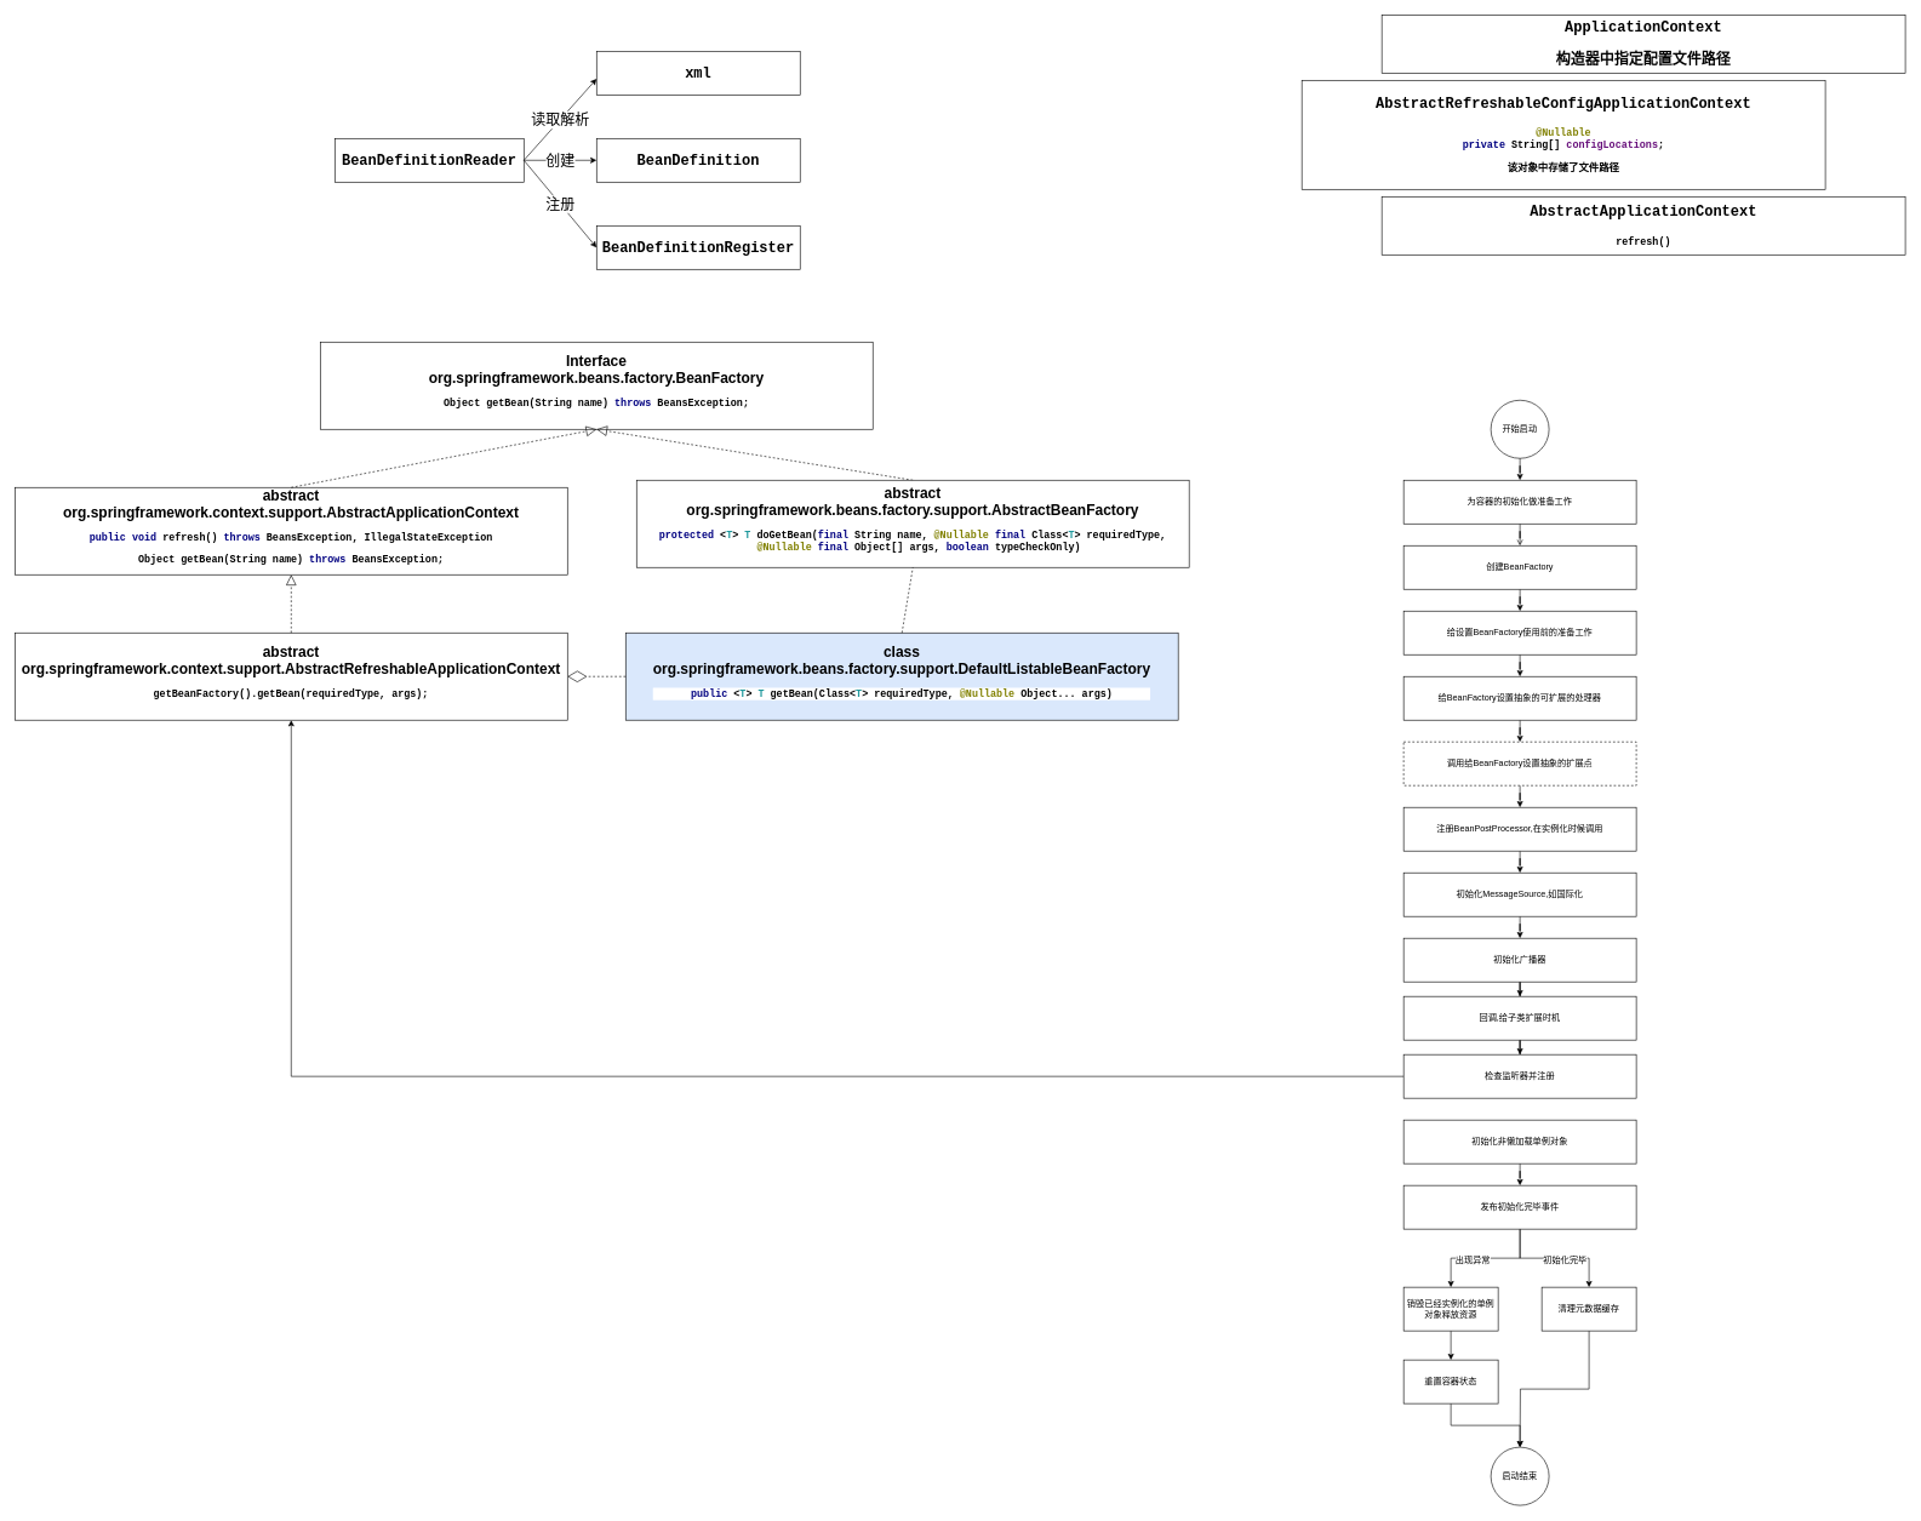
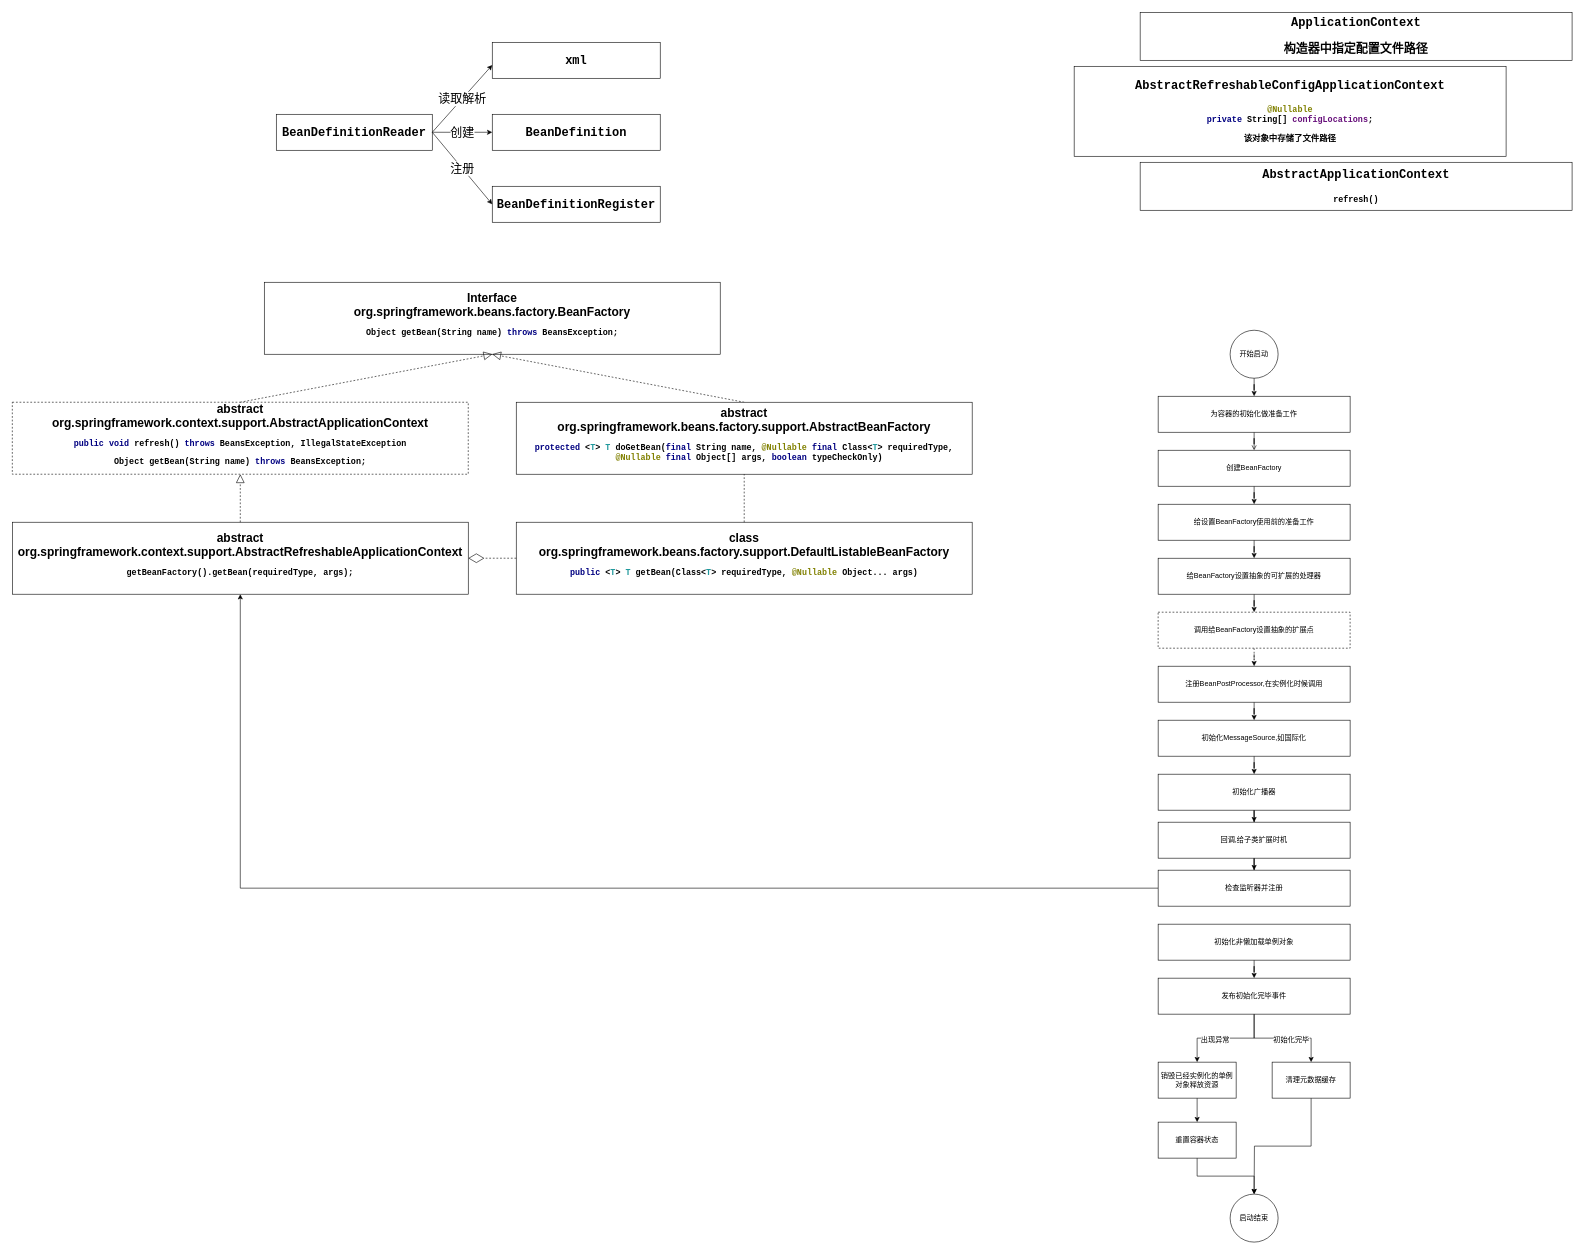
- <mxCell id="56" value="&lt;span style=&quot;white-space: normal&quot;&gt;abstract&lt;/span&gt;&lt;br style=&quot;white-space: normal&quot;&gt;org.springframework.beans.factory.support.AbstractBeanFactory&lt;br&gt;&lt;pre style=&quot;background-color: rgb(255 , 255 , 255) ; font-family: &amp;#34;courier new&amp;#34; ; font-size: 10.5pt&quot;&gt;&lt;pre style=&quot;font-family: &amp;#34;courier new&amp;#34; ; font-size: 10.5pt&quot;&gt;&lt;pre style=&quot;font-family: &amp;#34;courier new&amp;#34; ; font-size: 10.5pt&quot;&gt;&lt;span style=&quot;color: rgb(0 , 0 , 128)&quot;&gt;protected &lt;/span&gt;&amp;lt;&lt;span style=&quot;color: #20999d&quot;&gt;T&lt;/span&gt;&amp;gt; &lt;span style=&quot;color: #20999d&quot;&gt;T &lt;/span&gt;doGetBean(&lt;span style=&quot;color: rgb(0 , 0 , 128)&quot;&gt;final &lt;/span&gt;String name, &lt;span style=&quot;color: #808000&quot;&gt;@Nullable &lt;/span&gt;&lt;span style=&quot;color: rgb(0 , 0 , 128)&quot;&gt;final &lt;/span&gt;Class&amp;lt;&lt;span style=&quot;color: #20999d&quot;&gt;T&lt;/span&gt;&amp;gt; requiredType,&lt;br&gt;  &lt;span style=&quot;color: #808000&quot;&gt;@Nullable &lt;/span&gt;&lt;span style=&quot;color: rgb(0 , 0 , 128)&quot;&gt;final &lt;/span&gt;Object[] args, &lt;span style=&quot;color: rgb(0 , 0 , 128)&quot;&gt;boolean &lt;/span&gt;typeCheckOnly)&lt;/pre&gt;&lt;/pre&gt;&lt;/pre&gt;" style="rounded=0;whiteSpace=wrap;html=1;fontSize=20;fontStyle=1" vertex="1" parent="1"><mxGeometry x="875" y="660" width="760" height="120" as="geometry" /></mxCell>
+ <mxCell id="56" value="&lt;span style=&quot;white-space: normal&quot;&gt;abstract&lt;/span&gt;&lt;br style=&quot;white-space: normal&quot;&gt;org.springframework.beans.factory.support.AbstractBeanFactory&lt;br&gt;&lt;pre style=&quot;background-color: rgb(255 , 255 , 255) ; font-family: &amp;#34;courier new&amp;#34; ; font-size: 10.5pt&quot;&gt;&lt;pre style=&quot;font-family: &amp;#34;courier new&amp;#34; ; font-size: 10.5pt&quot;&gt;&lt;pre style=&quot;font-family: &amp;#34;courier new&amp;#34; ; font-size: 10.5pt&quot;&gt;&lt;span style=&quot;color: rgb(0 , 0 , 128)&quot;&gt;protected &lt;/span&gt;&amp;lt;&lt;span style=&quot;color: #20999d&quot;&gt;T&lt;/span&gt;&amp;gt; &lt;span style=&quot;color: #20999d&quot;&gt;T &lt;/span&gt;doGetBean(&lt;span style=&quot;color: rgb(0 , 0 , 128)&quot;&gt;final &lt;/span&gt;String name, &lt;span style=&quot;color: #808000&quot;&gt;@Nullable &lt;/span&gt;&lt;span style=&quot;color: rgb(0 , 0 , 128)&quot;&gt;final &lt;/span&gt;Class&amp;lt;&lt;span style=&quot;color: #20999d&quot;&gt;T&lt;/span&gt;&amp;gt; requiredType,&lt;br&gt;  &lt;span style=&quot;color: #808000&quot;&gt;@Nullable &lt;/span&gt;&lt;span style=&quot;color: rgb(0 , 0 , 128)&quot;&gt;final &lt;/span&gt;Object[] args, &lt;span style=&quot;color: rgb(0 , 0 , 128)&quot;&gt;boolean &lt;/span&gt;typeCheckOnly)&lt;/pre&gt;&lt;/pre&gt;&lt;/pre&gt;" style="rounded=0;whiteSpace=wrap;html=1;fontSize=20;fontStyle=1" vertex="1" parent="1"><mxGeometry x="860" y="670" width="760" height="120" as="geometry" /></mxCell>
- <mxCell id="49" value="abstract&lt;br style=&quot;white-space: normal&quot;&gt;org.springframework.context.support.AbstractApplicationContext&lt;br&gt;&lt;pre style=&quot;background-color: rgb(255 , 255 , 255) ; font-family: &amp;#34;courier new&amp;#34; ; font-size: 10.5pt&quot;&gt;&lt;span style=&quot;color: rgb(0 , 0 , 128)&quot;&gt;public void &lt;/span&gt;refresh() &lt;span style=&quot;color: rgb(0 , 0 , 128)&quot;&gt;throws &lt;/span&gt;BeansException, IllegalStateException&lt;/pre&gt;&lt;pre style=&quot;background-color: rgb(255 , 255 , 255) ; font-family: &amp;#34;courier new&amp;#34; ; font-size: 10.5pt&quot;&gt;Object getBean(String name) &lt;span style=&quot;color: rgb(0 , 0 , 128)&quot;&gt;throws &lt;/span&gt;BeansException;&lt;/pre&gt;" style="rounded=0;whiteSpace=wrap;html=1;fontSize=20;fontStyle=1" vertex="1" parent="1"><mxGeometry x="20" y="670" width="760" height="120" as="geometry" /></mxCell>
+ <mxCell id="49" value="abstract&lt;br style=&quot;white-space: normal&quot;&gt;org.springframework.context.support.AbstractApplicationContext&lt;br&gt;&lt;pre style=&quot;background-color: rgb(255 , 255 , 255) ; font-family: &amp;#34;courier new&amp;#34; ; font-size: 10.5pt&quot;&gt;&lt;span style=&quot;color: rgb(0 , 0 , 128)&quot;&gt;public void &lt;/span&gt;refresh() &lt;span style=&quot;color: rgb(0 , 0 , 128)&quot;&gt;throws &lt;/span&gt;BeansException, IllegalStateException&lt;/pre&gt;&lt;pre style=&quot;background-color: rgb(255 , 255 , 255) ; font-family: &amp;#34;courier new&amp;#34; ; font-size: 10.5pt&quot;&gt;Object getBean(String name) &lt;span style=&quot;color: rgb(0 , 0 , 128)&quot;&gt;throws &lt;/span&gt;BeansException;&lt;/pre&gt;" style="rounded=0;whiteSpace=wrap;html=1;fontSize=20;fontStyle=1;dashed=1;" vertex="1" parent="1"><mxGeometry x="20" y="670" width="760" height="120" as="geometry" /></mxCell>
- <mxCell id="50" value="&lt;span style=&quot;white-space: normal&quot;&gt;class&lt;/span&gt;&lt;br style=&quot;white-space: normal&quot;&gt;org.springframework.beans.factory.support.DefaultListableBeanFactory&lt;br&gt;&lt;pre style=&quot;background-color: rgb(255 , 255 , 255) ; font-family: &amp;#34;courier new&amp;#34; ; font-size: 10.5pt&quot;&gt;&lt;pre style=&quot;font-family: &amp;#34;courier new&amp;#34; ; font-size: 10.5pt&quot;&gt;&lt;span style=&quot;color: rgb(0 , 0 , 128)&quot;&gt;public &lt;/span&gt;&amp;lt;&lt;span style=&quot;color: #20999d&quot;&gt;T&lt;/span&gt;&amp;gt; &lt;span style=&quot;color: #20999d&quot;&gt;T &lt;/span&gt;getBean(Class&amp;lt;&lt;span style=&quot;color: #20999d&quot;&gt;T&lt;/span&gt;&amp;gt; requiredType, &lt;span style=&quot;color: #808000&quot;&gt;@Nullable &lt;/span&gt;Object... args)&lt;/pre&gt;&lt;/pre&gt;" style="rounded=0;whiteSpace=wrap;html=1;fontSize=20;fontStyle=1;fillColor=#dae8fc;" vertex="1" parent="1"><mxGeometry x="860" y="870" width="760" height="120" as="geometry" /></mxCell>
+ <mxCell id="50" value="&lt;span style=&quot;white-space: normal&quot;&gt;class&lt;/span&gt;&lt;br style=&quot;white-space: normal&quot;&gt;org.springframework.beans.factory.support.DefaultListableBeanFactory&lt;br&gt;&lt;pre style=&quot;background-color: rgb(255 , 255 , 255) ; font-family: &amp;#34;courier new&amp;#34; ; font-size: 10.5pt&quot;&gt;&lt;pre style=&quot;font-family: &amp;#34;courier new&amp;#34; ; font-size: 10.5pt&quot;&gt;&lt;span style=&quot;color: rgb(0 , 0 , 128)&quot;&gt;public &lt;/span&gt;&amp;lt;&lt;span style=&quot;color: #20999d&quot;&gt;T&lt;/span&gt;&amp;gt; &lt;span style=&quot;color: #20999d&quot;&gt;T &lt;/span&gt;getBean(Class&amp;lt;&lt;span style=&quot;color: #20999d&quot;&gt;T&lt;/span&gt;&amp;gt; requiredType, &lt;span style=&quot;color: #808000&quot;&gt;@Nullable &lt;/span&gt;Object... args)&lt;/pre&gt;&lt;/pre&gt;" style="rounded=0;whiteSpace=wrap;html=1;fontSize=20;fontStyle=1" vertex="1" parent="1"><mxGeometry x="860" y="870" width="760" height="120" as="geometry" /></mxCell>
- <mxCell id="12" value="" style="edgeStyle=orthogonalEdgeStyle;rounded=0;html=1;jettySize=auto;orthogonalLoop=1;fontSize=12;" parent="1" source="13" target="15" edge="1"><mxGeometry relative="1" as="geometry" /></mxCell>
+ <mxCell id="12" value="" style="edgeStyle=orthogonalEdgeStyle;rounded=0;html=1;jettySize=auto;orthogonalLoop=1;fontSize=12;dashed=1;" parent="1" source="13" target="15" edge="1"><mxGeometry relative="1" as="geometry" /></mxCell>
